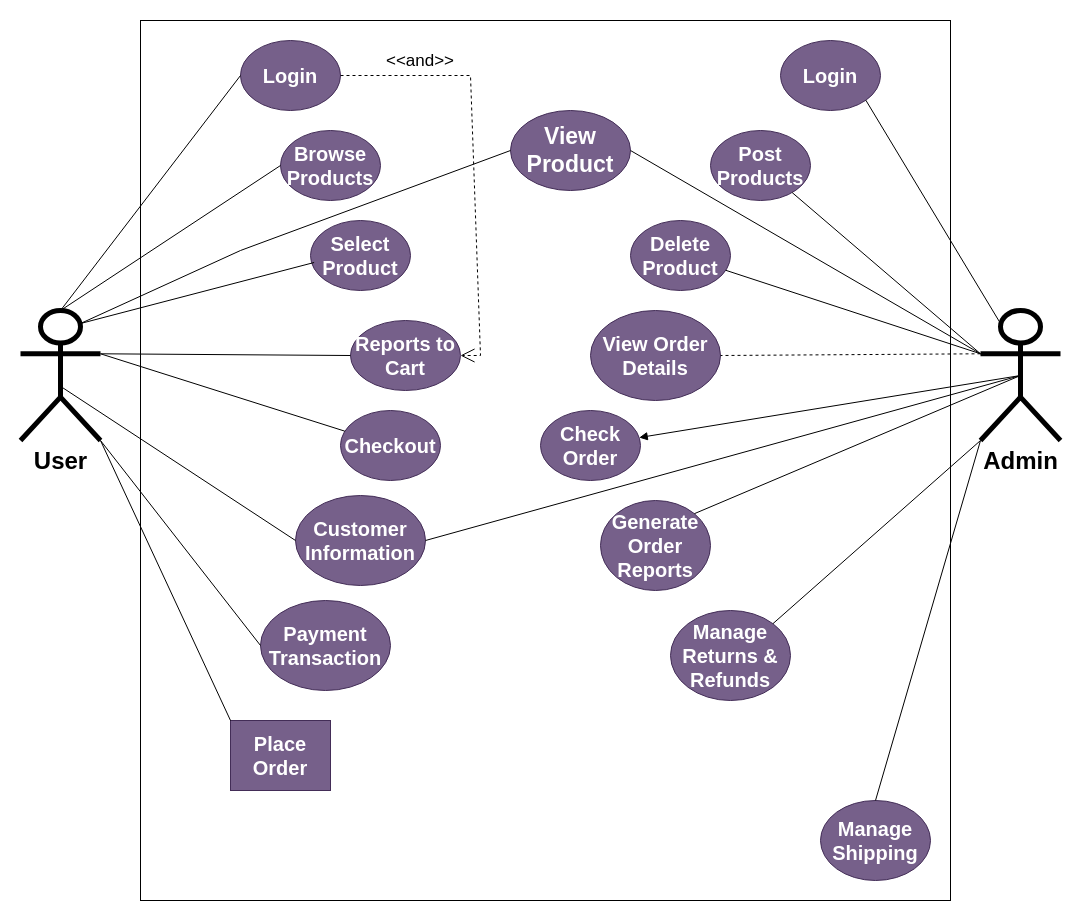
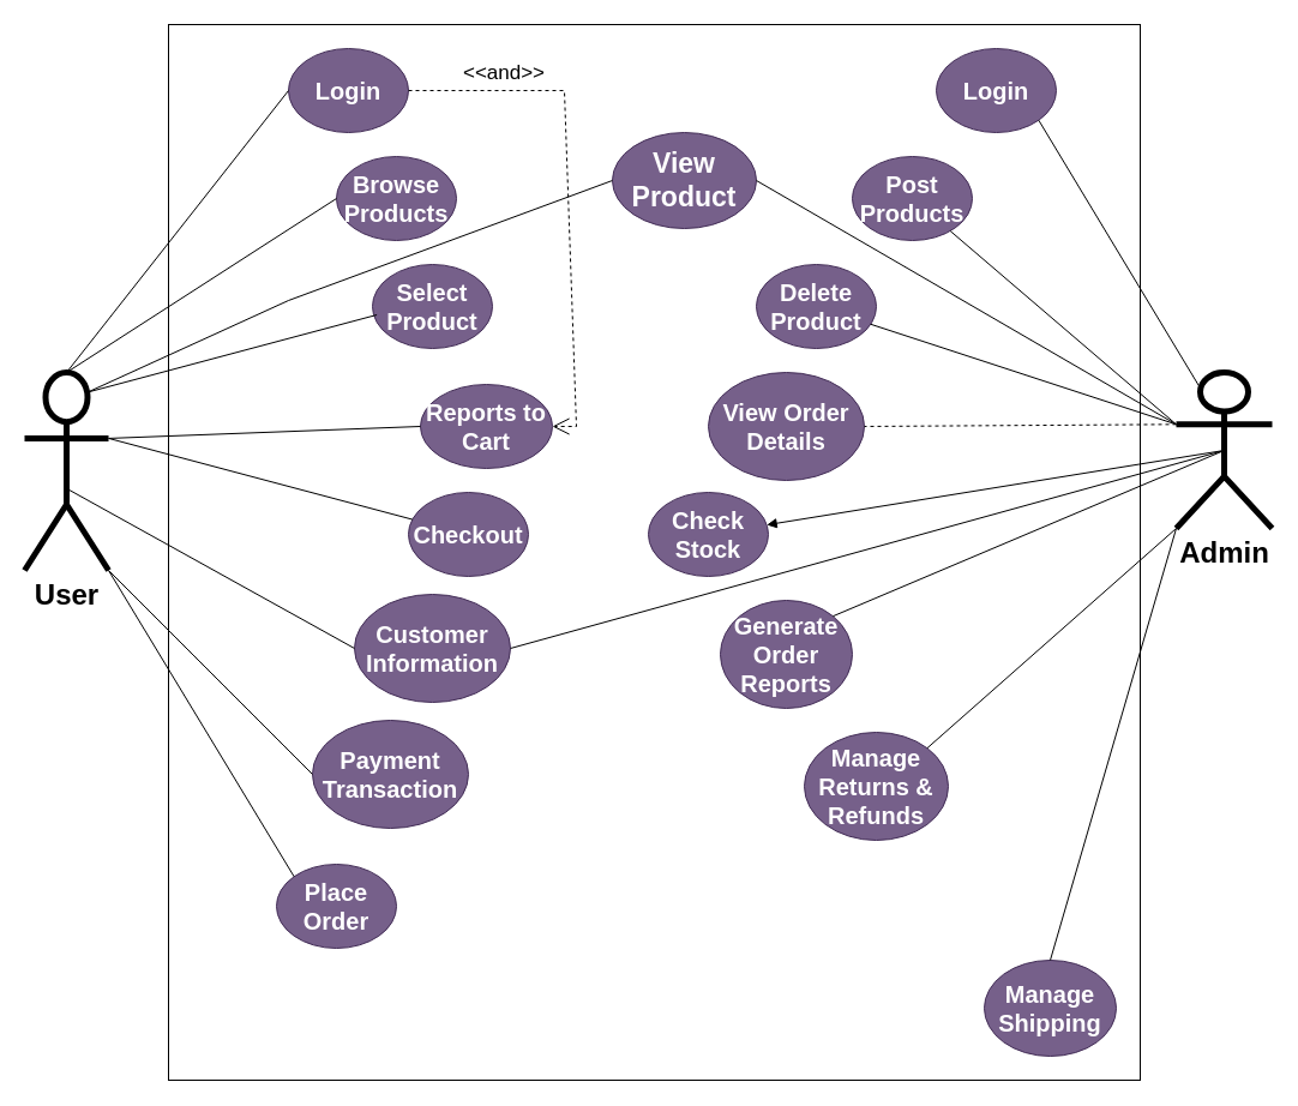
- <mxCell id="3" value="&lt;font style=&quot;font-size: 24px;&quot;&gt;&lt;b&gt;User&lt;/b&gt;&lt;/font&gt;" style="shape=umlActor;verticalLabelPosition=bottom;verticalAlign=top;html=1;outlineConnect=0;fillStyle=auto;strokeWidth=5;" parent="1" vertex="1"><mxGeometry x="20" y="310" width="80" height="130" as="geometry" /></mxCell>
+ <mxCell id="3" value="&lt;font style=&quot;font-size: 24px;&quot;&gt;&lt;b&gt;User&lt;/b&gt;&lt;/font&gt;" style="shape=umlActor;verticalLabelPosition=bottom;verticalAlign=top;html=1;outlineConnect=0;fillStyle=auto;strokeWidth=5;" parent="1" vertex="1"><mxGeometry x="20" y="310" width="70" height="165" as="geometry" /></mxCell>
- <mxCell id="24" value="Check&lt;br style=&quot;font-size: 20px;&quot;&gt;Order" style="ellipse;whiteSpace=wrap;html=1;fontSize=20;fontStyle=1;fillColor=#76608a;fontColor=#ffffff;strokeColor=#432D57;" parent="1" vertex="1"><mxGeometry x="540" y="410" width="100" height="70" as="geometry" /></mxCell>
+ <mxCell id="24" value="Check&lt;br style=&quot;font-size: 20px;&quot;&gt;Stock" style="ellipse;whiteSpace=wrap;html=1;fontSize=20;fontStyle=1;fillColor=#76608a;fontColor=#ffffff;strokeColor=#432D57;" parent="1" vertex="1"><mxGeometry x="540" y="410" width="100" height="70" as="geometry" /></mxCell>
- <mxCell id="26" value="Place Order" style="whiteSpace=wrap;html=1;fontSize=20;fontStyle=1;fillColor=#76608a;fontColor=#ffffff;strokeColor=#432D57;rounded=0;" parent="1" vertex="1"><mxGeometry x="230" y="720" width="100" height="70" as="geometry" /></mxCell>
+ <mxCell id="26" value="Place Order" style="ellipse;whiteSpace=wrap;html=1;fontSize=20;fontStyle=1;fillColor=#76608a;fontColor=#ffffff;strokeColor=#432D57;" parent="1" vertex="1"><mxGeometry x="230" y="720" width="100" height="70" as="geometry" /></mxCell>
